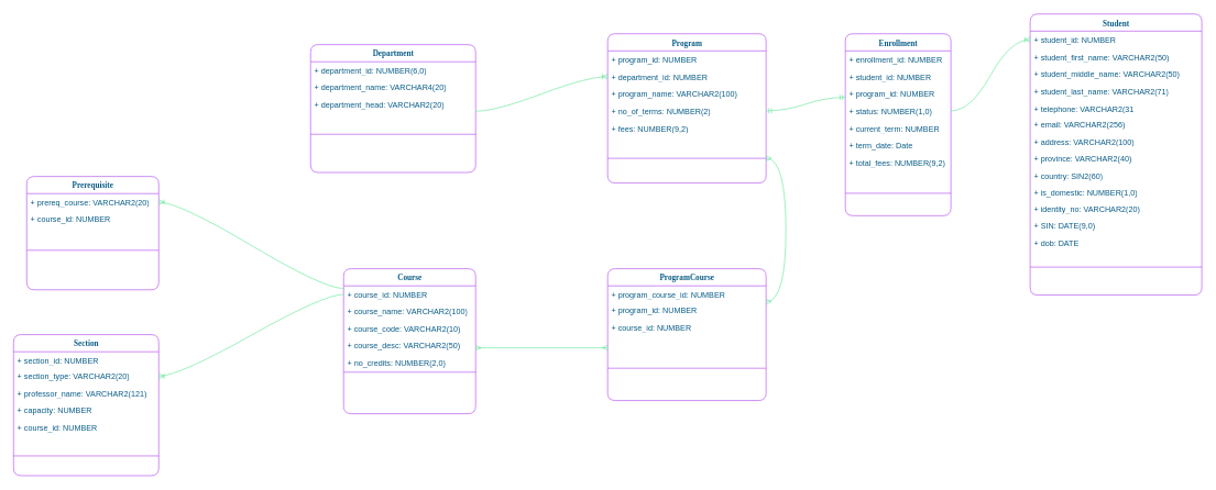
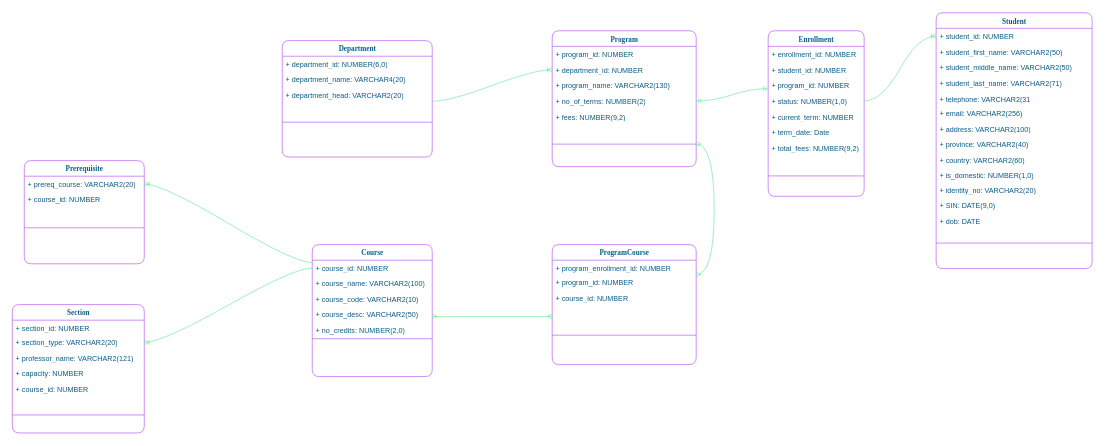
- <mxCell id="32" value="+ program_name: VARCHAR2(100)" style="text;html=1;strokeColor=none;fillColor=none;align=left;verticalAlign=top;spacingLeft=4;spacingRight=4;whiteSpace=wrap;overflow=hidden;rotatable=0;points=[[0,0.5],[1,0.5]];portConstraint=eastwest;fontColor=#095C86;rounded=1;" parent="29" vertex="1"><mxGeometry y="78" width="240" height="26" as="geometry" /></mxCell>
+ <mxCell id="32" value="+ program_name: VARCHAR2(130)" style="text;html=1;strokeColor=none;fillColor=none;align=left;verticalAlign=top;spacingLeft=4;spacingRight=4;whiteSpace=wrap;overflow=hidden;rotatable=0;points=[[0,0.5],[1,0.5]];portConstraint=eastwest;fontColor=#095C86;rounded=1;" parent="29" vertex="1"><mxGeometry y="78" width="240" height="26" as="geometry" /></mxCell>
- <mxCell id="23" value="+ country: SIN2(60)" style="text;html=1;strokeColor=none;fillColor=none;align=left;verticalAlign=top;spacingLeft=4;spacingRight=4;whiteSpace=wrap;overflow=hidden;rotatable=0;points=[[0,0.5],[1,0.5]];portConstraint=eastwest;fontColor=#095C86;rounded=1;" parent="14" vertex="1"><mxGeometry y="232" width="260" height="26" as="geometry" /></mxCell>
+ <mxCell id="23" value="+ country: VARCHAR2(60)" style="text;html=1;strokeColor=none;fillColor=none;align=left;verticalAlign=top;spacingLeft=4;spacingRight=4;whiteSpace=wrap;overflow=hidden;rotatable=0;points=[[0,0.5],[1,0.5]];portConstraint=eastwest;fontColor=#095C86;rounded=1;" parent="14" vertex="1"><mxGeometry y="232" width="260" height="26" as="geometry" /></mxCell>
- <mxCell id="37" value="+ program_course_id: NUMBER" style="text;html=1;strokeColor=none;fillColor=none;align=left;verticalAlign=top;spacingLeft=4;spacingRight=4;whiteSpace=wrap;overflow=hidden;rotatable=0;points=[[0,0.5],[1,0.5]];portConstraint=eastwest;fontColor=#095C86;rounded=1;" parent="36" vertex="1"><mxGeometry y="26" width="240" height="24" as="geometry" /></mxCell>
+ <mxCell id="37" value="+ program_enrollment_id: NUMBER" style="text;html=1;strokeColor=none;fillColor=none;align=left;verticalAlign=top;spacingLeft=4;spacingRight=4;whiteSpace=wrap;overflow=hidden;rotatable=0;points=[[0,0.5],[1,0.5]];portConstraint=eastwest;fontColor=#095C86;rounded=1;" parent="36" vertex="1"><mxGeometry y="26" width="240" height="24" as="geometry" /></mxCell>
